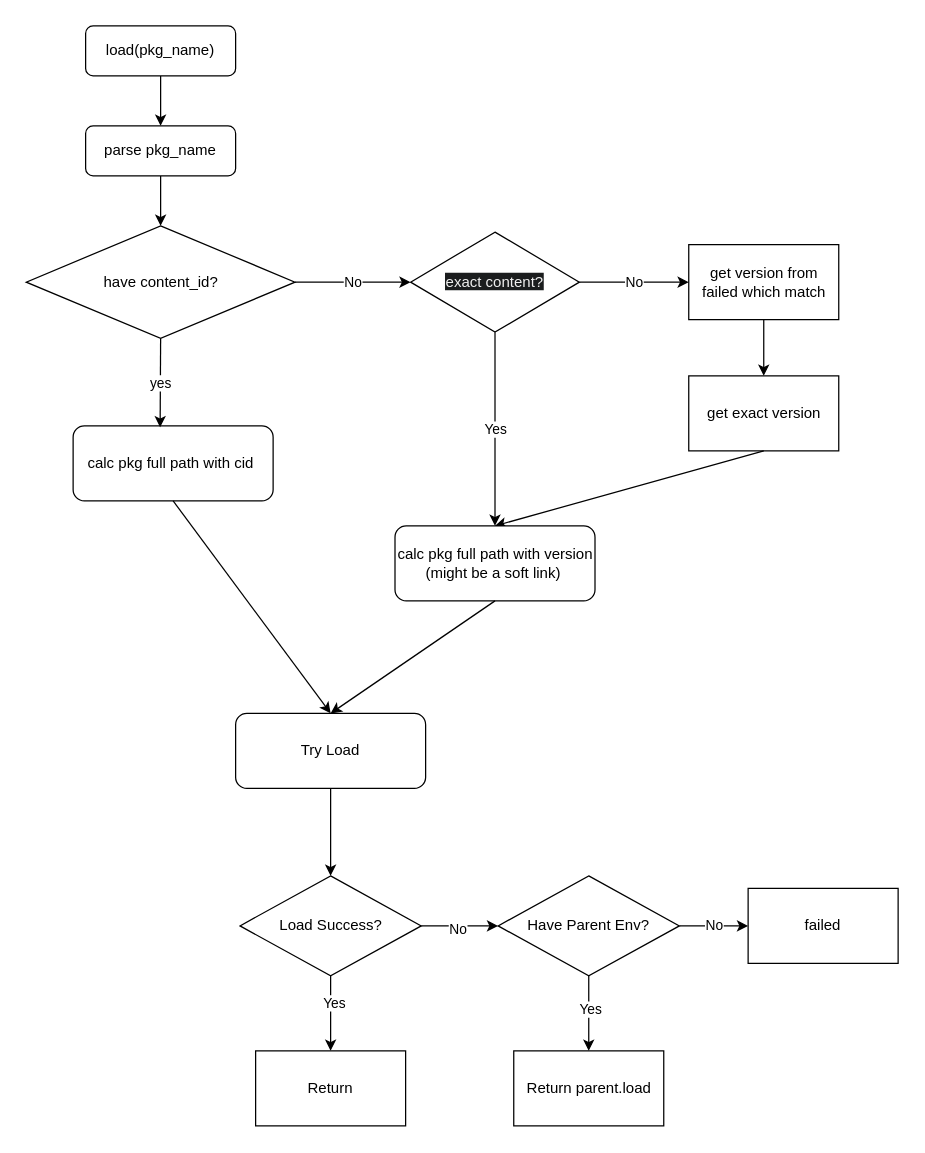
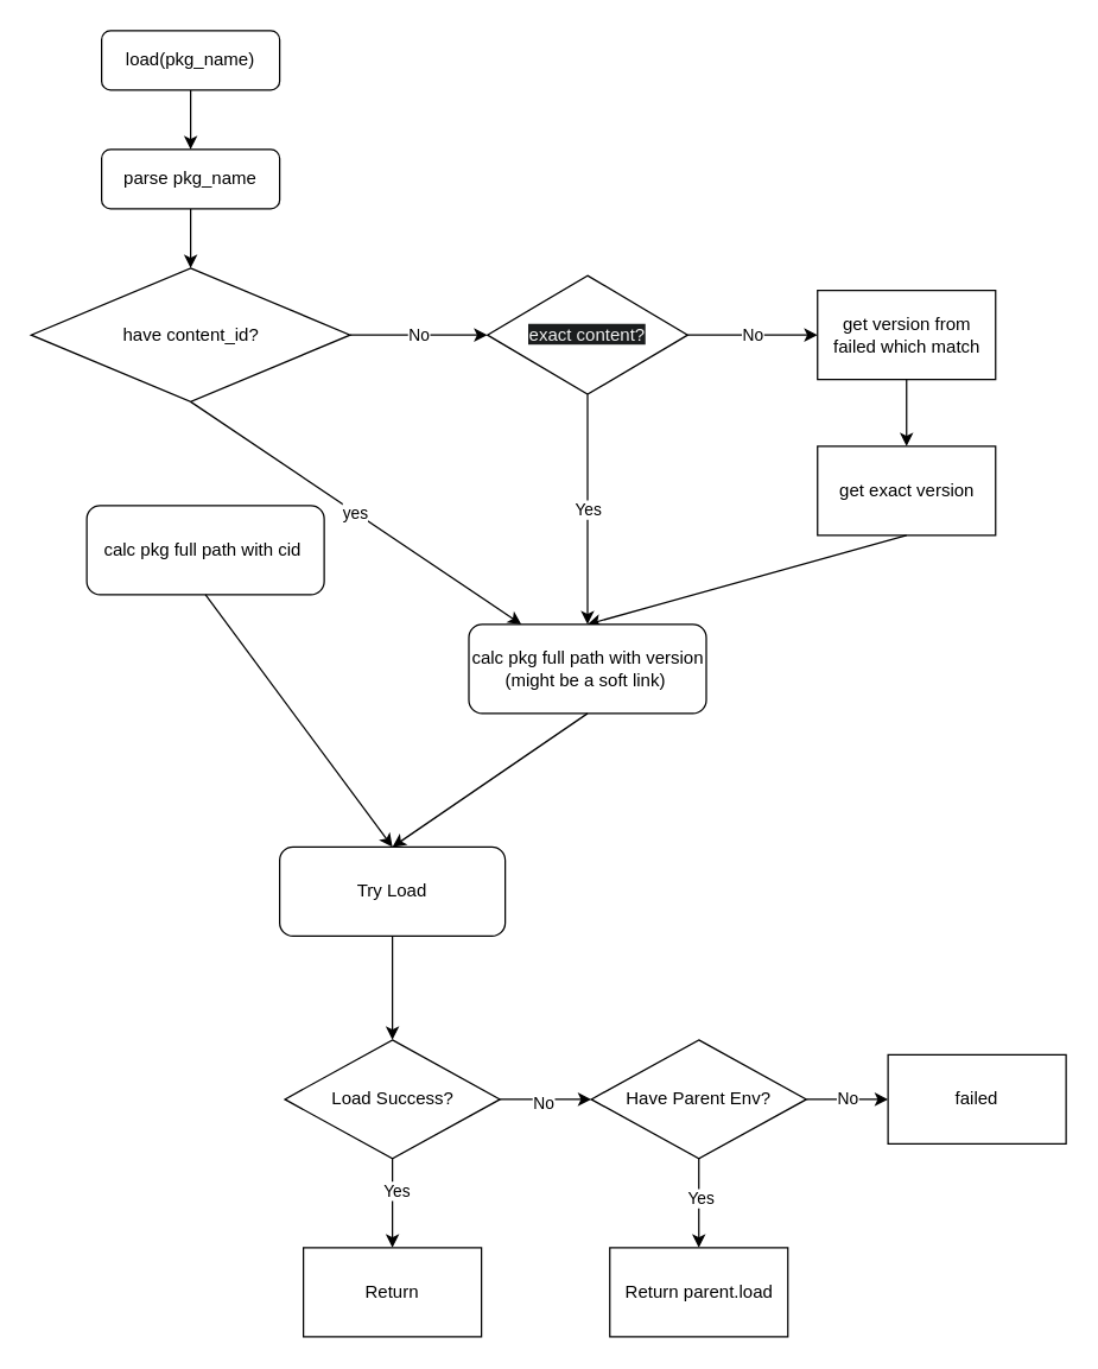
- <mxCell id="17" value="yes" style="endArrow=classic;html=1;rounded=0;exitX=0.5;exitY=1;exitDx=0;exitDy=0;entryX=0.435;entryY=0.019;entryDx=0;entryDy=0;entryPerimeter=0;" parent="1" source="4" target="16" edge="1"><mxGeometry width="50" height="50" relative="1" as="geometry"><mxPoint x="208" y="310" as="sourcePoint" /><mxPoint x="258" y="260" as="targetPoint" /></mxGeometry></mxCell>
+ <mxCell id="17" value="yes" style="endArrow=classic;html=1;rounded=0;exitX=0.5;exitY=1;exitDx=0;exitDy=0;" parent="1" source="4" target="13" edge="1"><mxGeometry width="50" height="50" relative="1" as="geometry"><mxPoint x="208" y="310" as="sourcePoint" /><mxPoint x="258" y="260" as="targetPoint" /></mxGeometry></mxCell>
